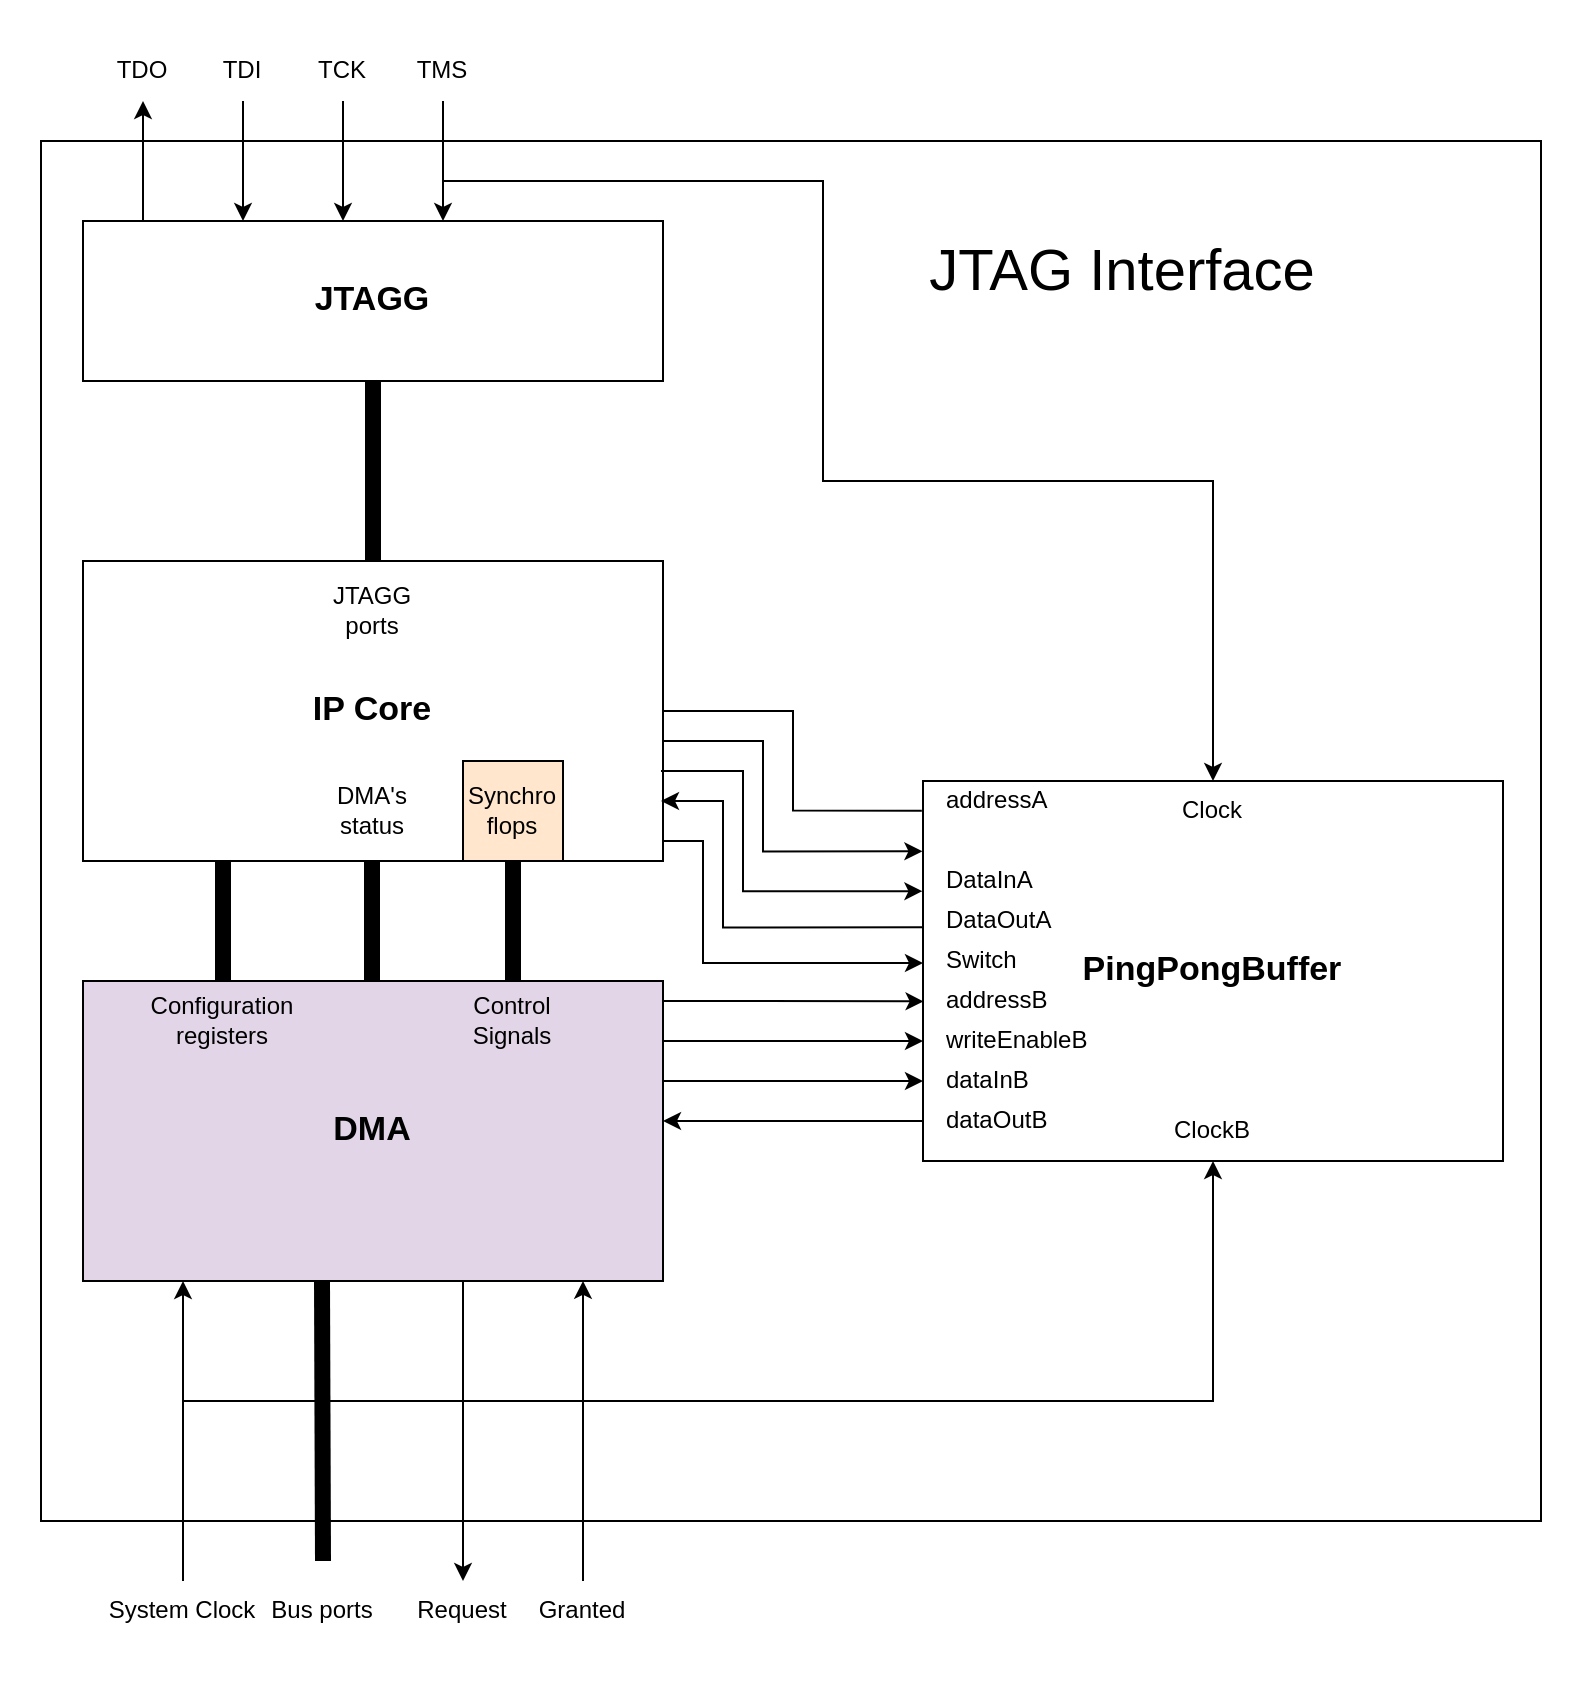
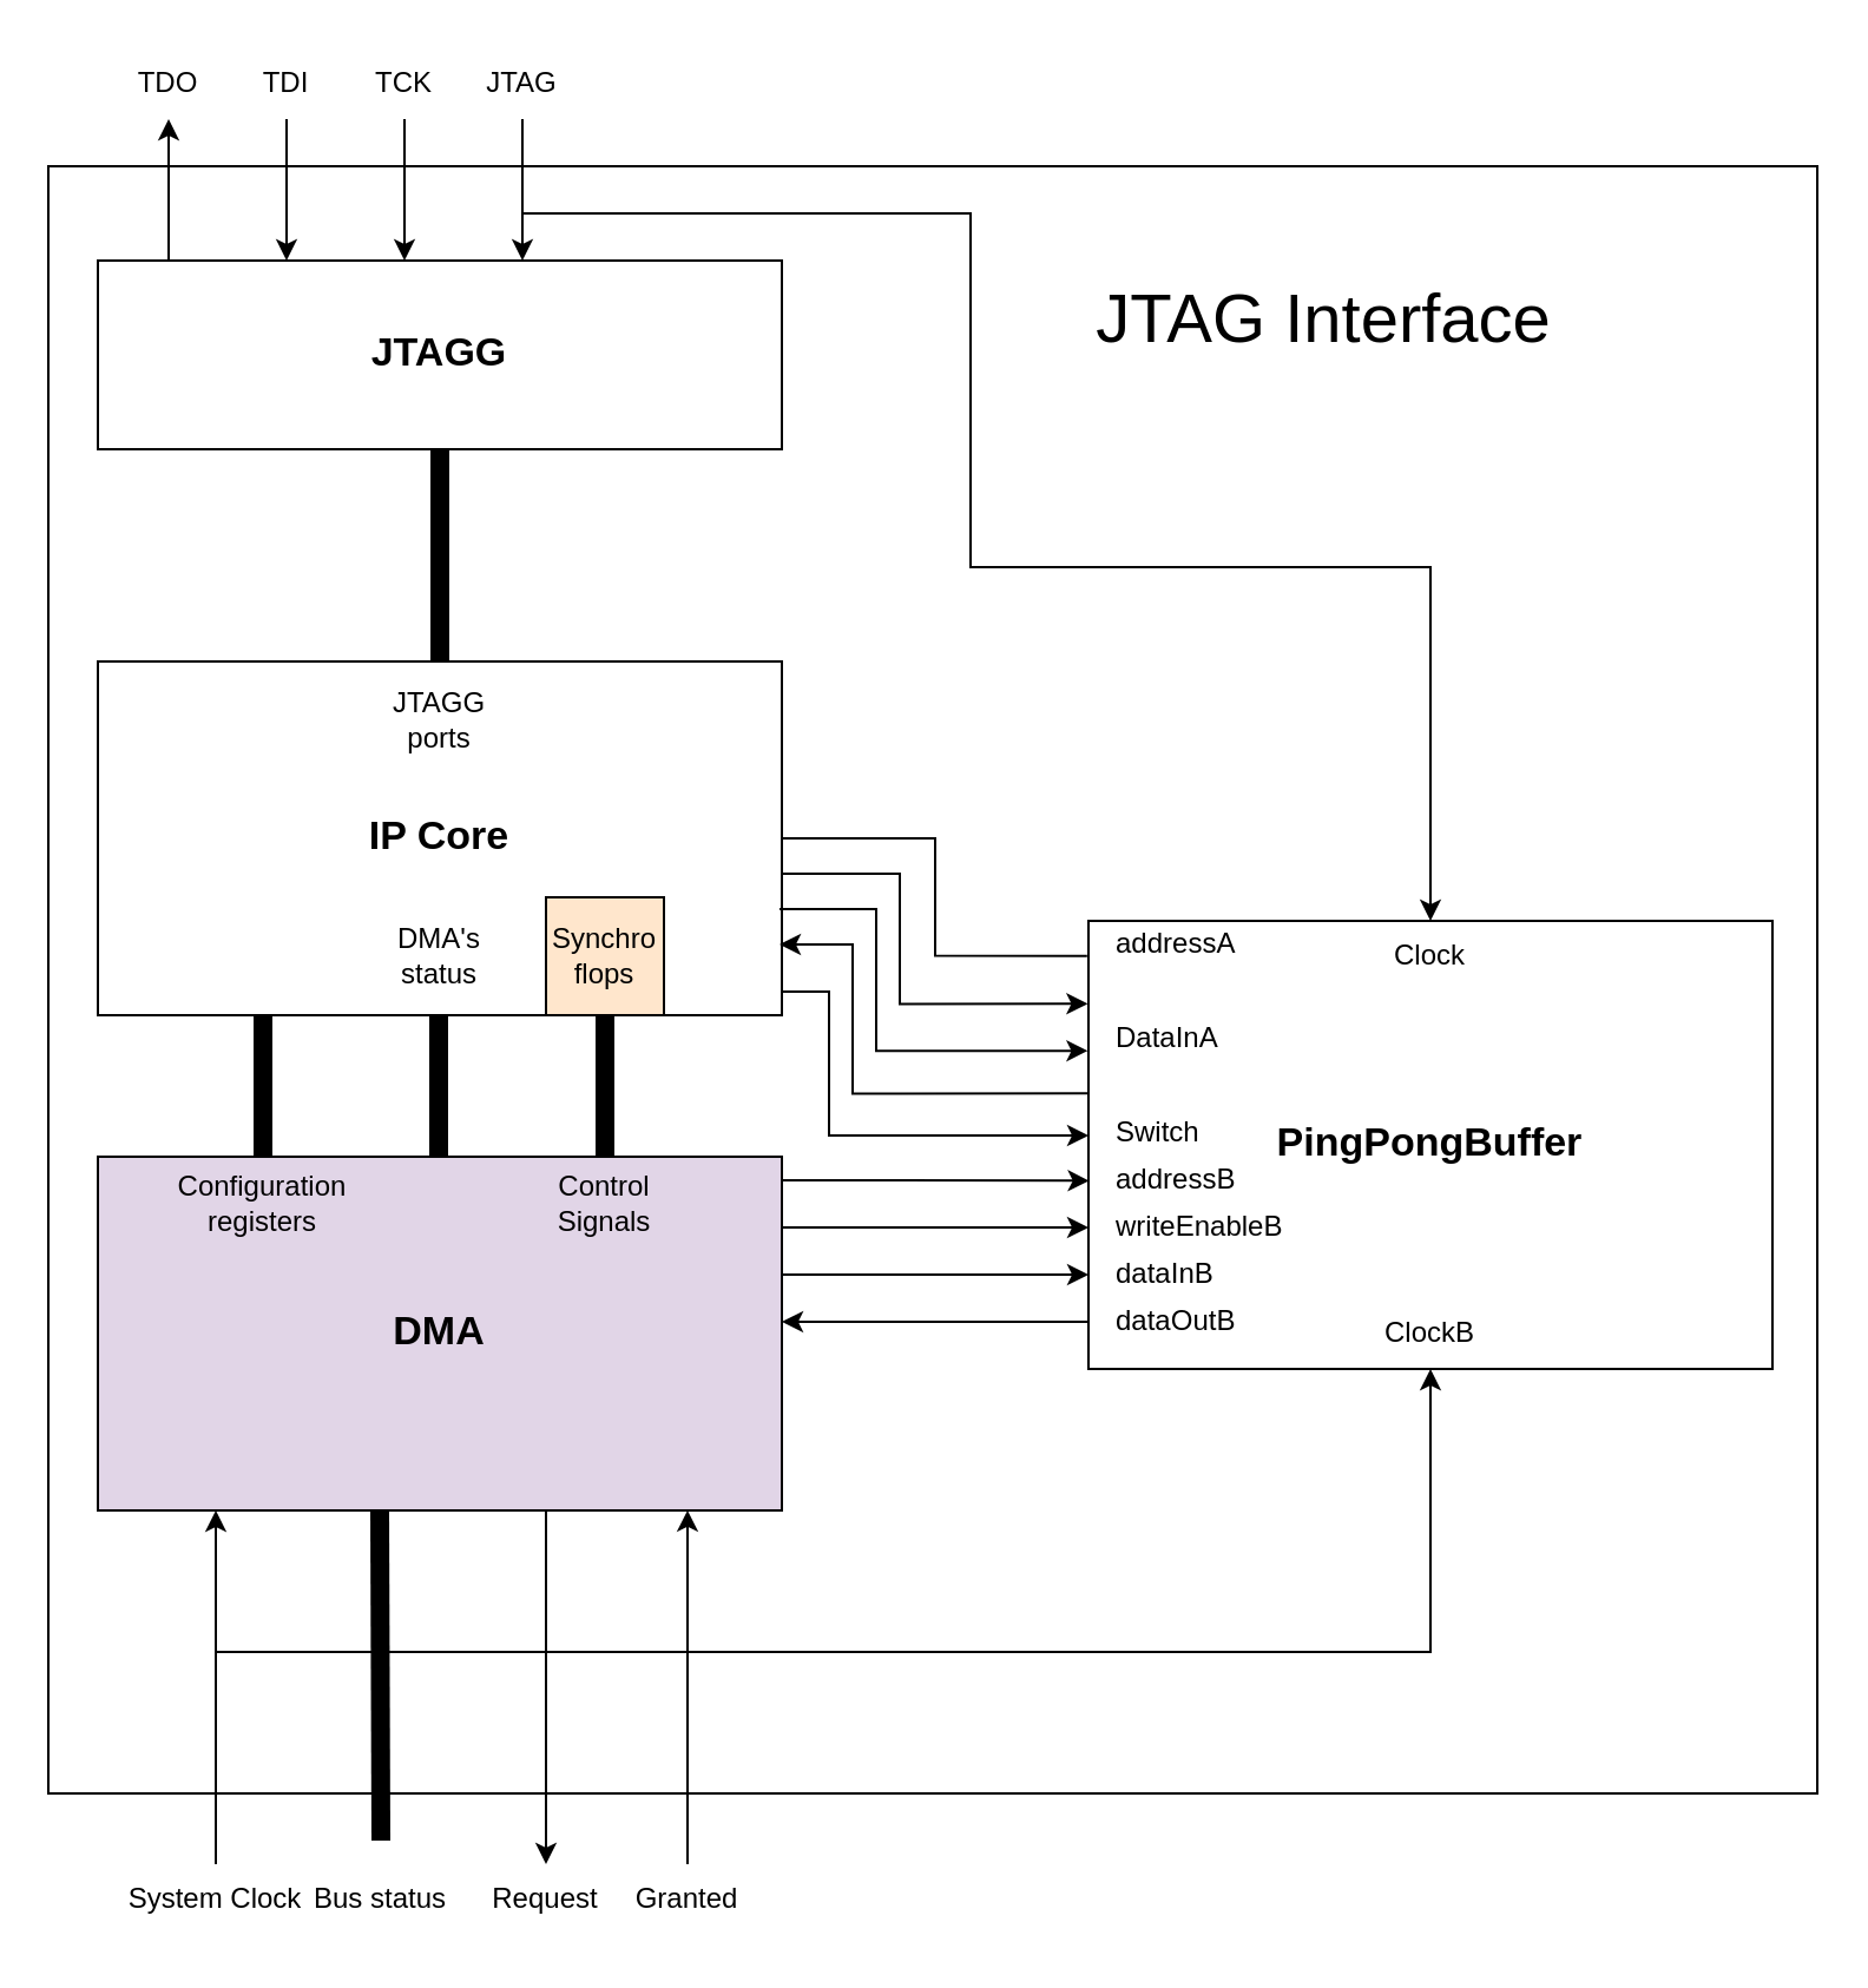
- <mxCell id="40" value="TMS" style="text;html=1;align=center;verticalAlign=middle;whiteSpace=wrap;rounded=0;" vertex="1" parent="1"><mxGeometry x="191" y="20" width="60" height="30" as="geometry" /></mxCell>
+ <mxCell id="40" value="JTAG" style="text;html=1;align=center;verticalAlign=middle;whiteSpace=wrap;rounded=0;" vertex="1" parent="1"><mxGeometry x="191" y="20" width="60" height="30" as="geometry" /></mxCell>
- <mxCell id="18" value="DataOutA" style="text;html=1;align=left;verticalAlign=middle;whiteSpace=wrap;rounded=0;" vertex="1" parent="1"><mxGeometry x="471" y="450" width="50" height="20" as="geometry" /></mxCell>
- <mxCell id="27" value="Bus ports" style="text;html=1;align=center;verticalAlign=middle;whiteSpace=wrap;rounded=0;" vertex="1" parent="1"><mxGeometry x="121" y="790" width="80" height="30" as="geometry" /></mxCell>
+ <mxCell id="27" value="Bus status" style="text;html=1;align=center;verticalAlign=middle;whiteSpace=wrap;rounded=0;" vertex="1" parent="1"><mxGeometry x="121" y="790" width="80" height="30" as="geometry" /></mxCell>
